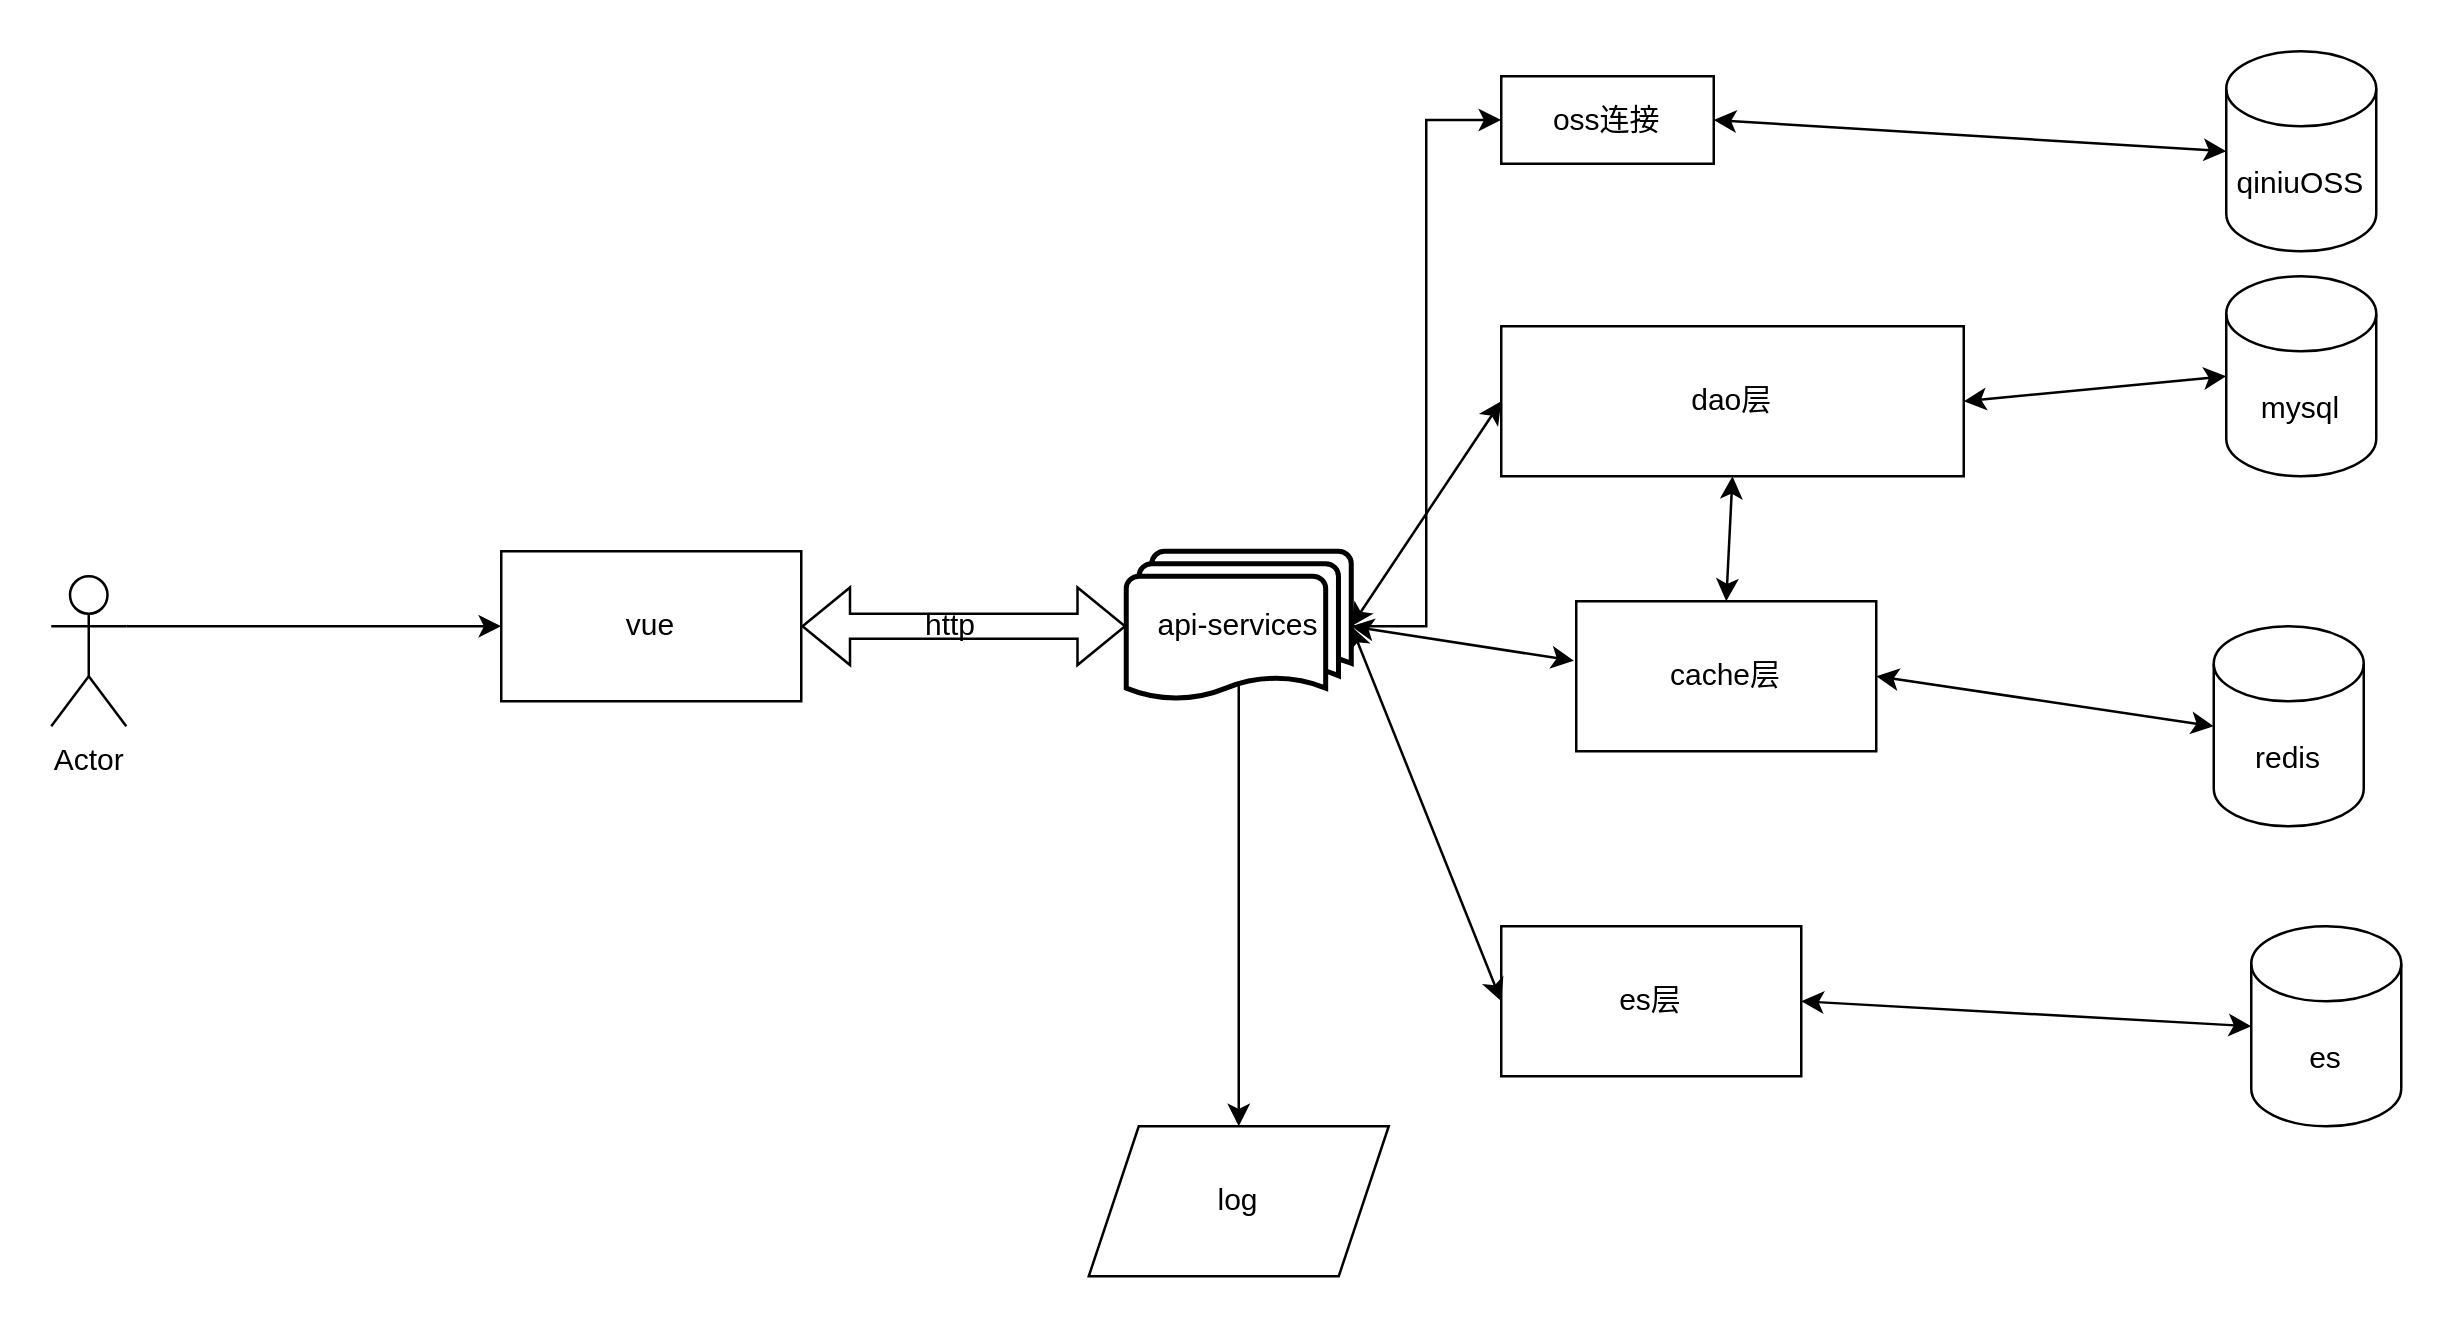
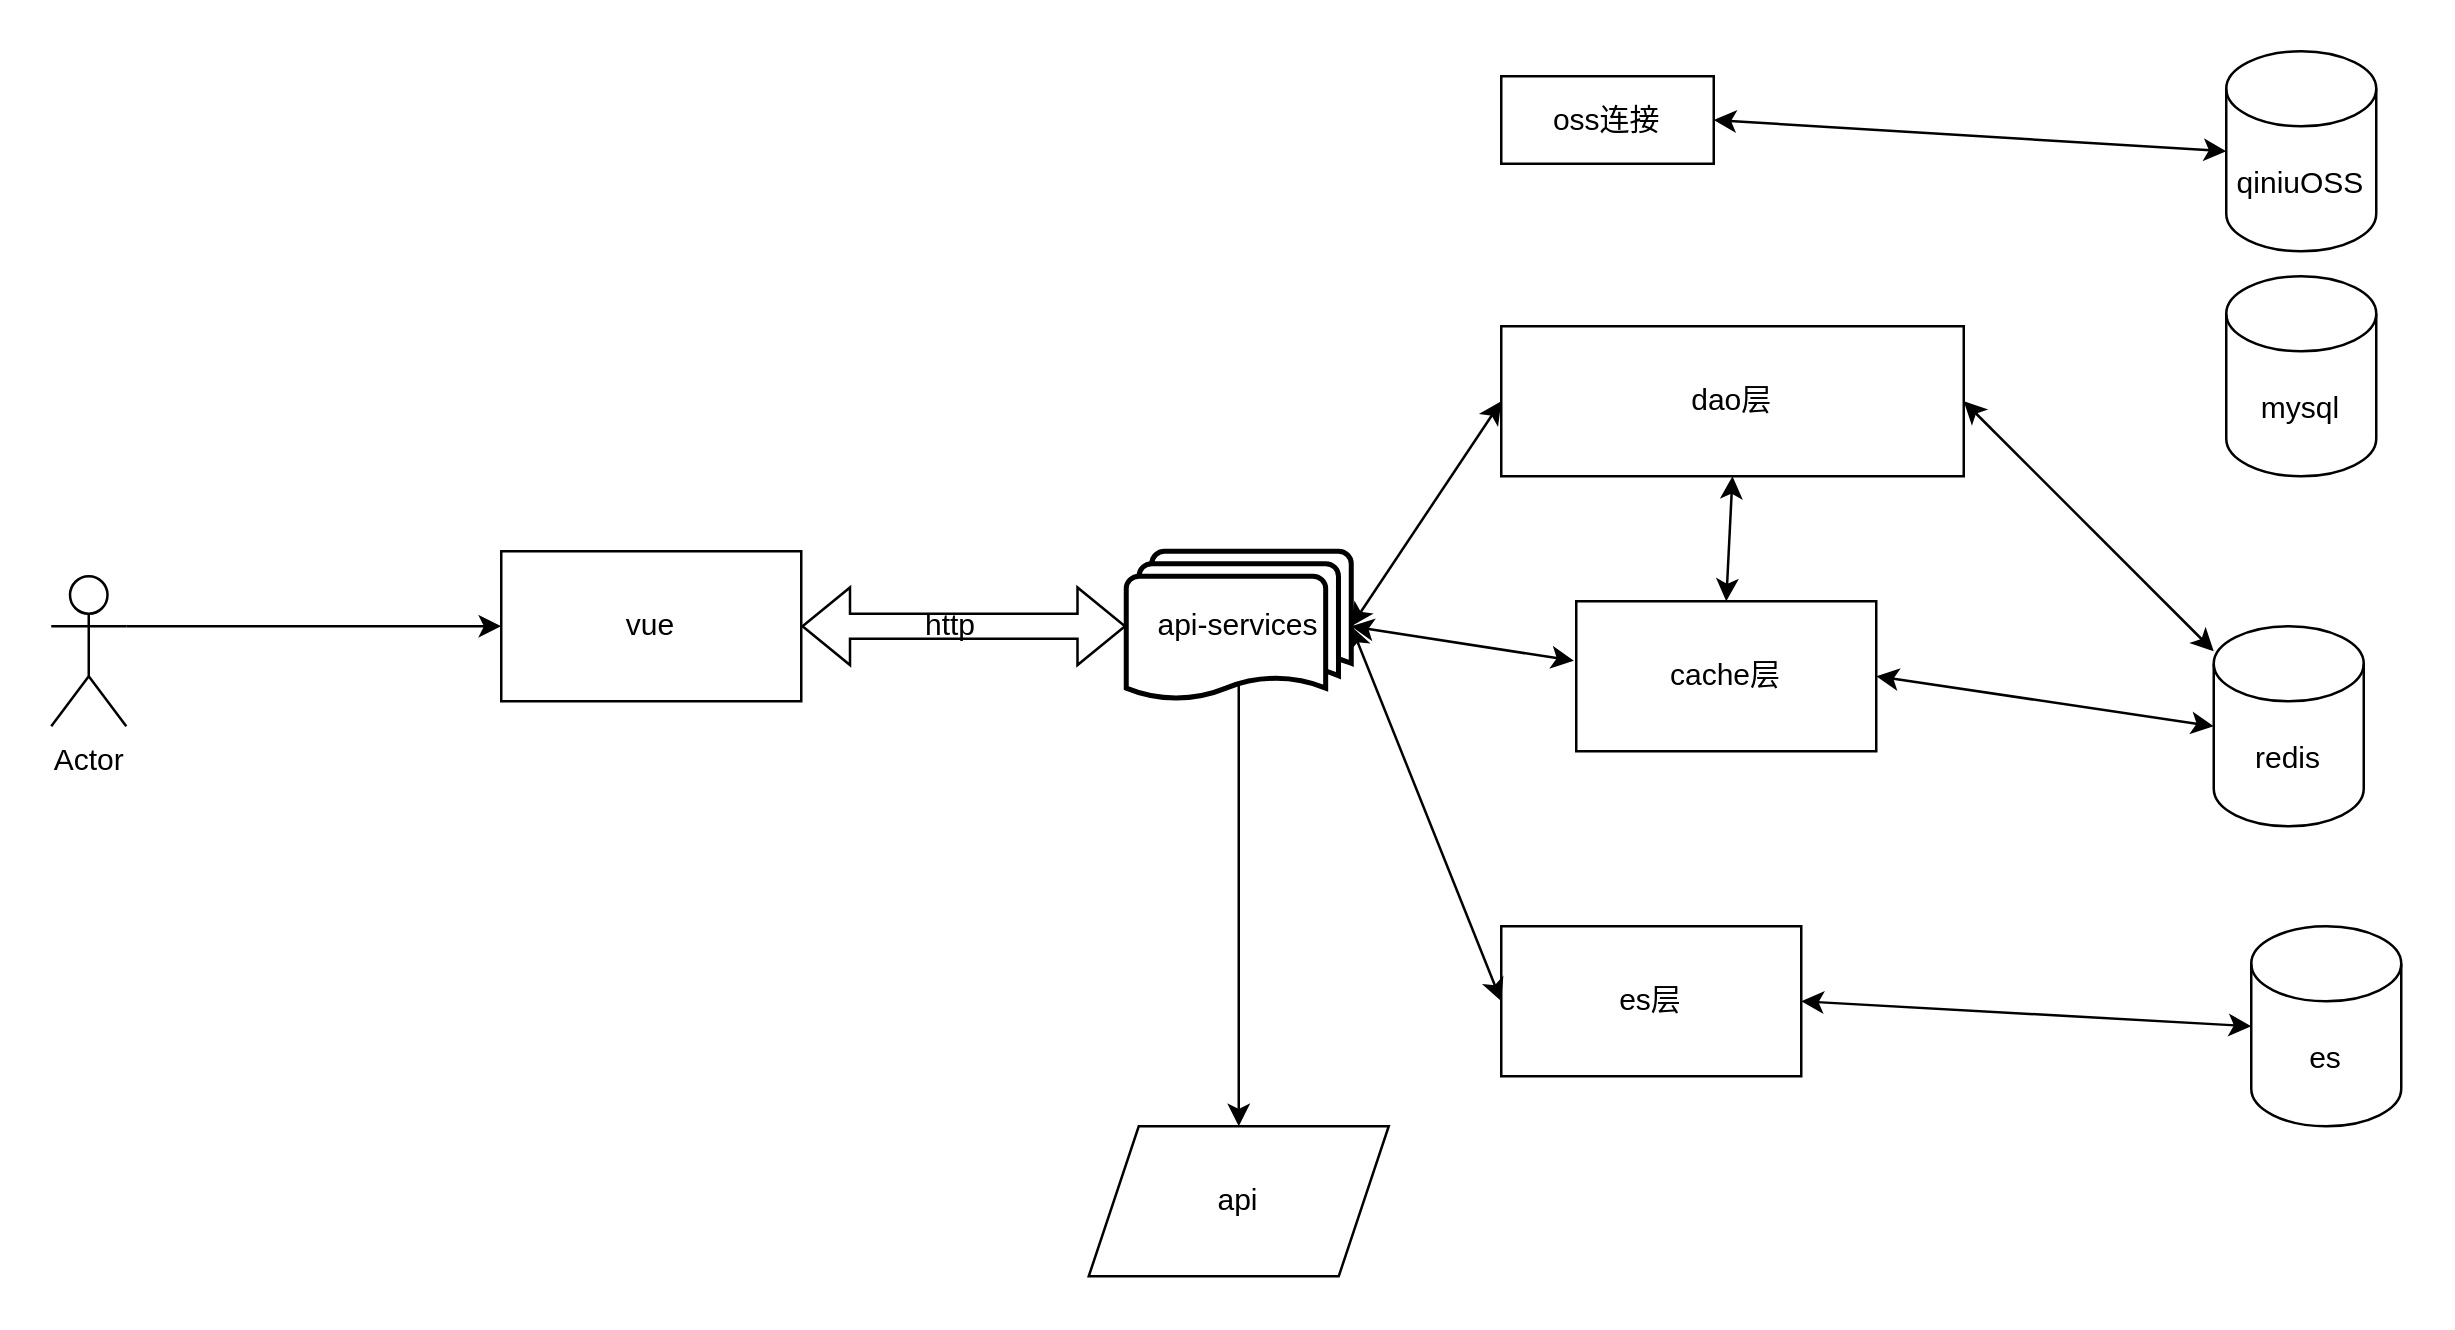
- <mxCell id="6" style="edgeStyle=orthogonalEdgeStyle;rounded=0;orthogonalLoop=1;jettySize=auto;html=1;entryX=0;entryY=0.5;entryDx=0;entryDy=0;" parent="1" source="8" target="13" edge="1"><mxGeometry relative="1" as="geometry" /></mxCell>
- <mxCell id="22" value="" style="endArrow=classic;startArrow=classic;html=1;rounded=0;entryX=0;entryY=0.5;entryDx=0;entryDy=0;entryPerimeter=0;exitX=1;exitY=0.5;exitDx=0;exitDy=0;" parent="1" source="10" target="14" edge="1"><mxGeometry width="50" height="50" relative="1" as="geometry"><mxPoint x="720" y="290" as="sourcePoint" /><mxPoint x="770" y="240" as="targetPoint" /></mxGeometry></mxCell>
+ <mxCell id="22" value="" style="endArrow=classic;startArrow=classic;html=1;rounded=0;exitX=1;exitY=0.5;exitDx=0;exitDy=0;" parent="1" source="10" target="16" edge="1"><mxGeometry width="50" height="50" relative="1" as="geometry"><mxPoint x="720" y="290" as="sourcePoint" /><mxPoint x="770" y="240" as="targetPoint" /></mxGeometry></mxCell>
- <mxCell id="26" value="log" style="shape=parallelogram;perimeter=parallelogramPerimeter;whiteSpace=wrap;html=1;fixedSize=1;" parent="1" vertex="1"><mxGeometry x="435" y="450" width="120" height="60" as="geometry" /></mxCell>
+ <mxCell id="26" value="api" style="shape=parallelogram;perimeter=parallelogramPerimeter;whiteSpace=wrap;html=1;fixedSize=1;" parent="1" vertex="1"><mxGeometry x="435" y="450" width="120" height="60" as="geometry" /></mxCell>
